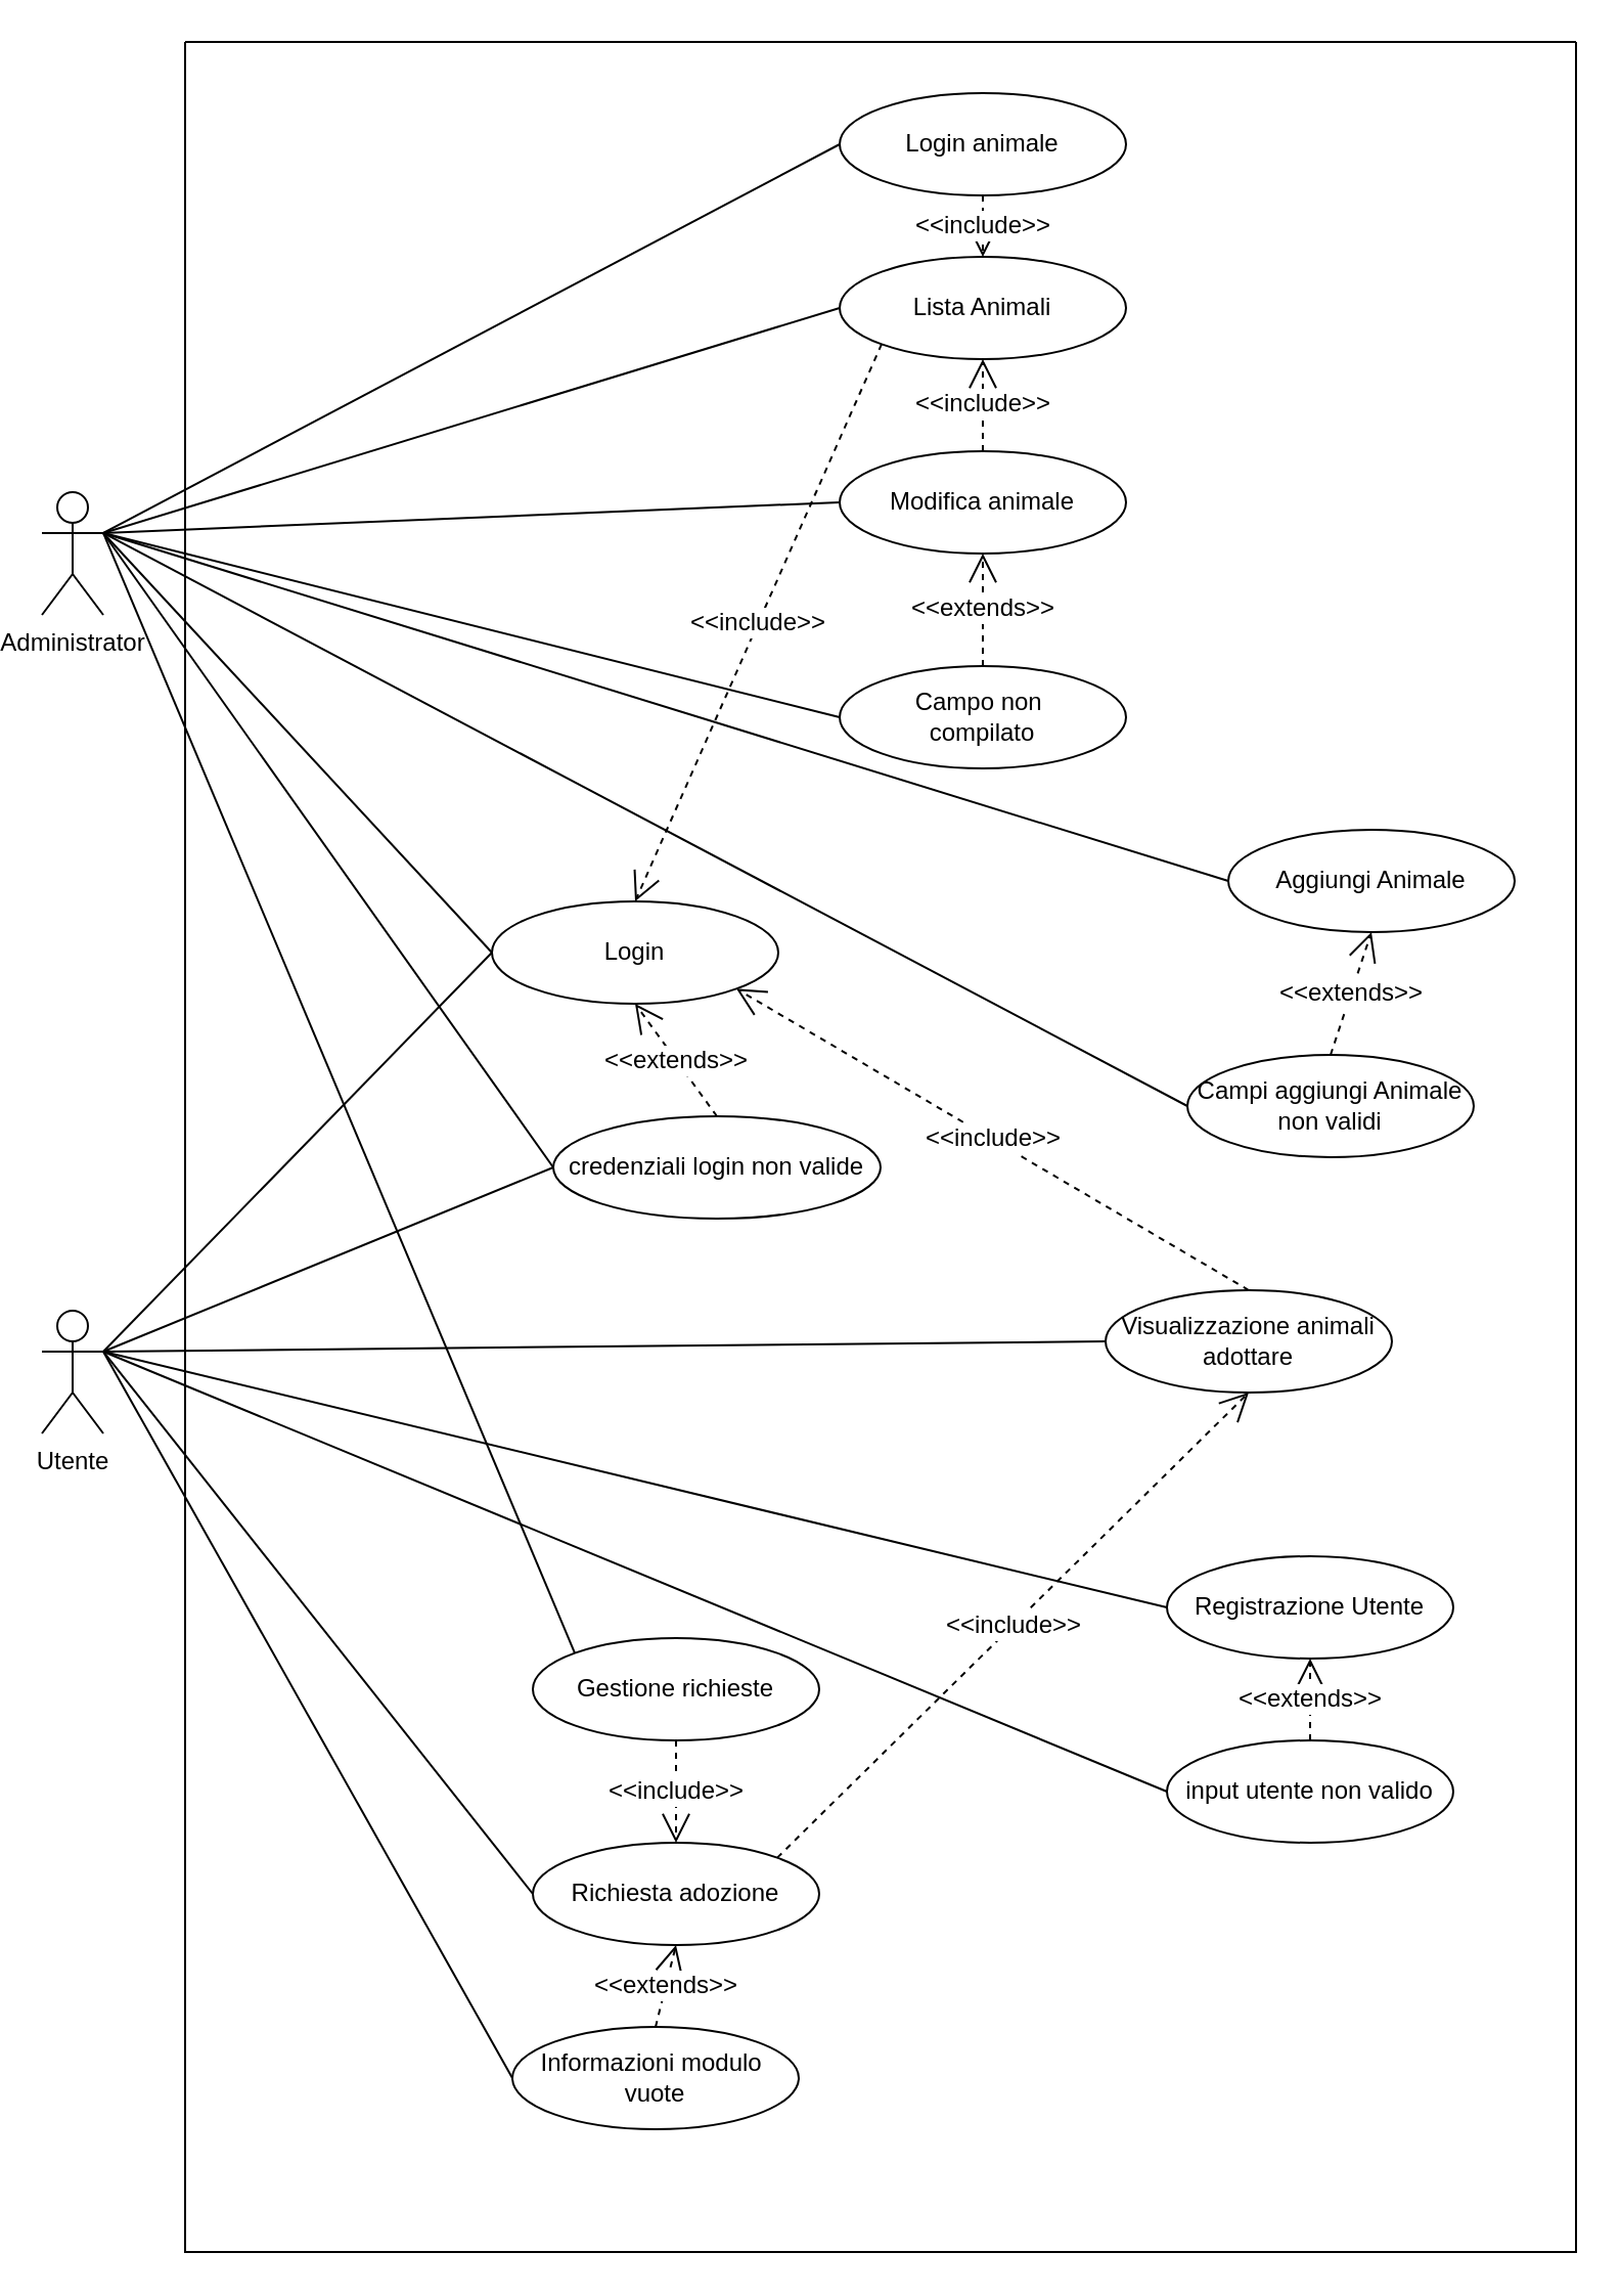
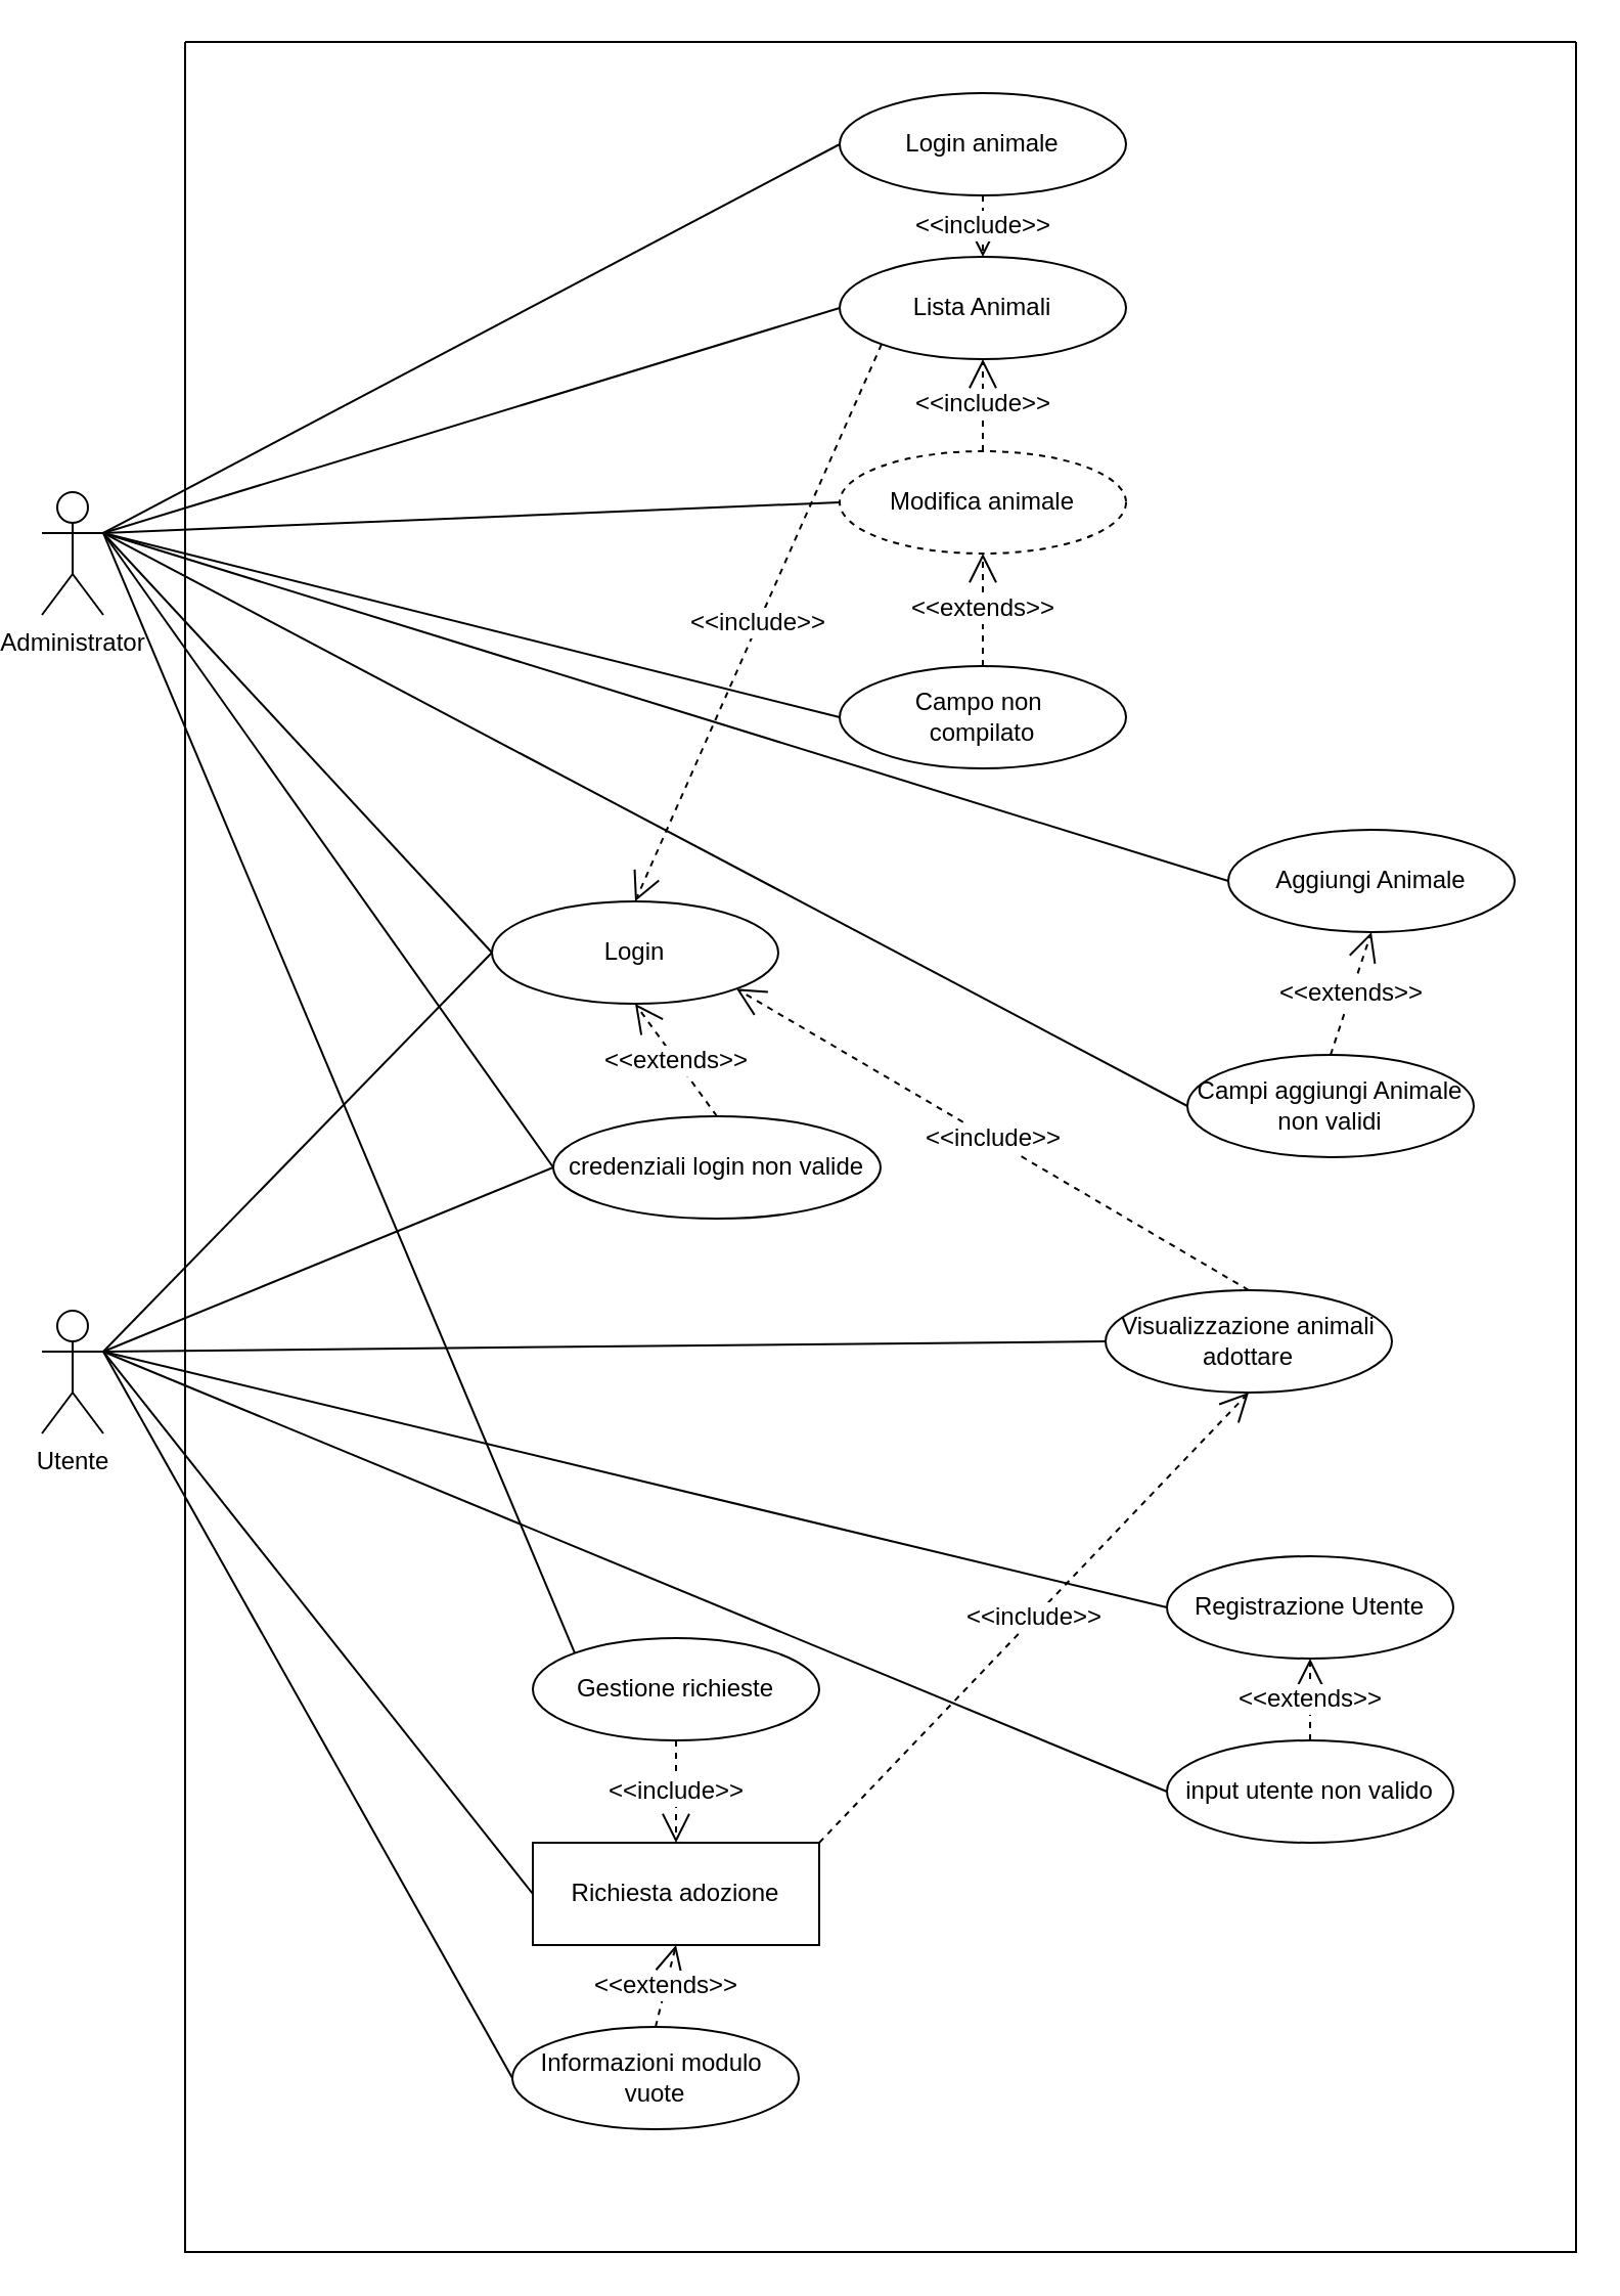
- <mxCell id="23" value="Modifica animale" style="ellipse;whiteSpace=wrap;html=1;strokeColor=default;fontFamily=Helvetica;fontSize=12;fontColor=default;fillColor=default;" parent="20" vertex="1"><mxGeometry x="320" y="200" width="140" height="50" as="geometry" /></mxCell>
+ <mxCell id="23" value="Modifica animale" style="ellipse;whiteSpace=wrap;html=1;strokeColor=default;fontFamily=Helvetica;fontSize=12;fontColor=default;fillColor=default;dashed=1;" parent="20" vertex="1"><mxGeometry x="320" y="200" width="140" height="50" as="geometry" /></mxCell>
- <mxCell id="34" value="Richiesta adozione" style="ellipse;whiteSpace=wrap;html=1;strokeColor=default;fontFamily=Helvetica;fontSize=12;fontColor=default;fillColor=default;" parent="20" vertex="1"><mxGeometry x="170" y="880" width="140" height="50" as="geometry" /></mxCell>
+ <mxCell id="34" value="Richiesta adozione" style="whiteSpace=wrap;html=1;strokeColor=default;fontFamily=Helvetica;fontSize=12;fontColor=default;fillColor=default;rounded=0;" parent="20" vertex="1"><mxGeometry x="170" y="880" width="140" height="50" as="geometry" /></mxCell>
